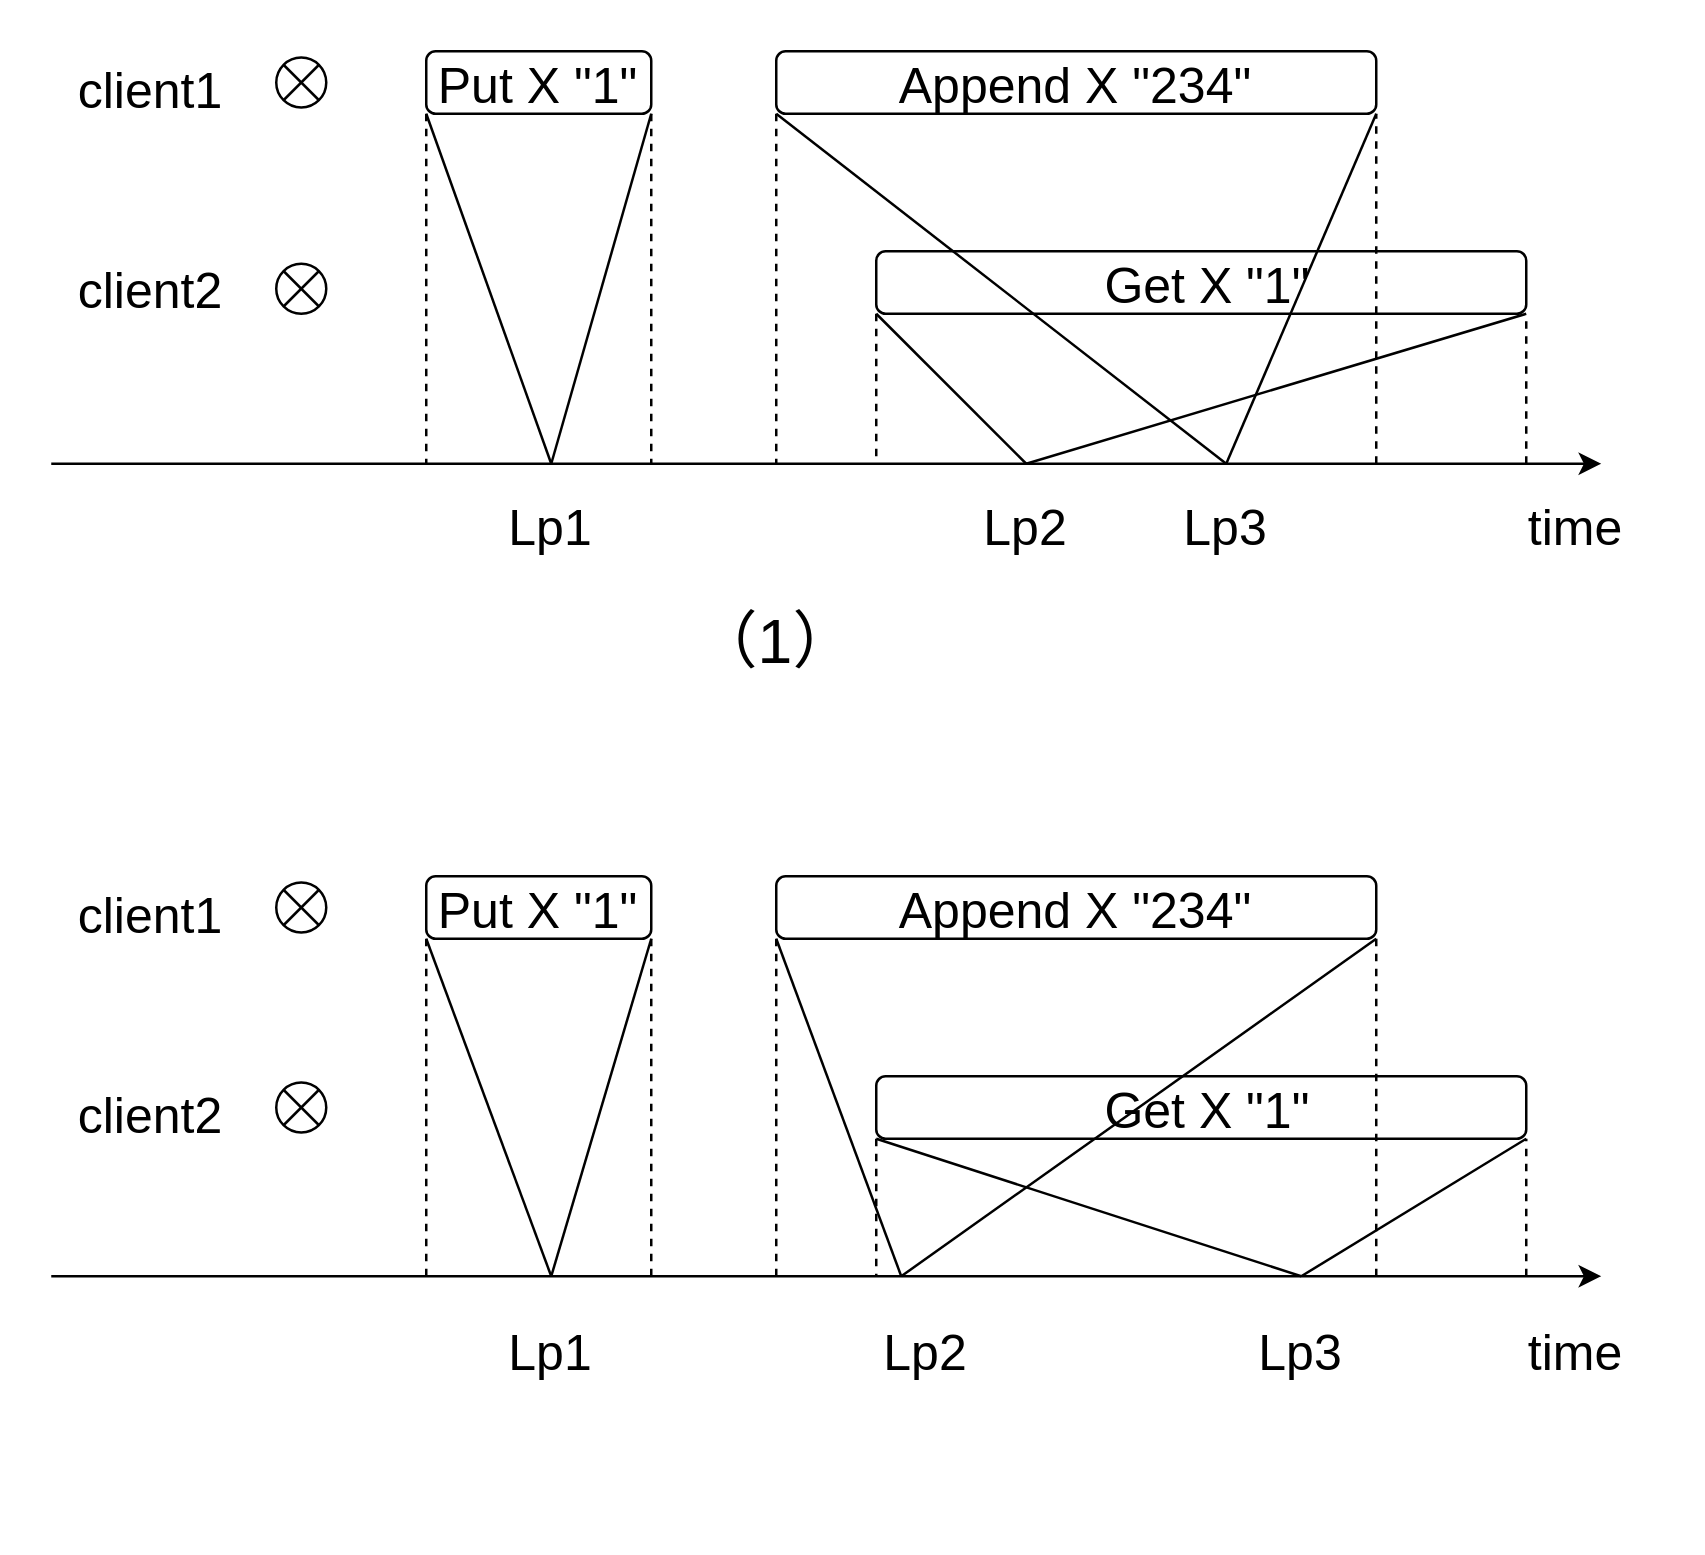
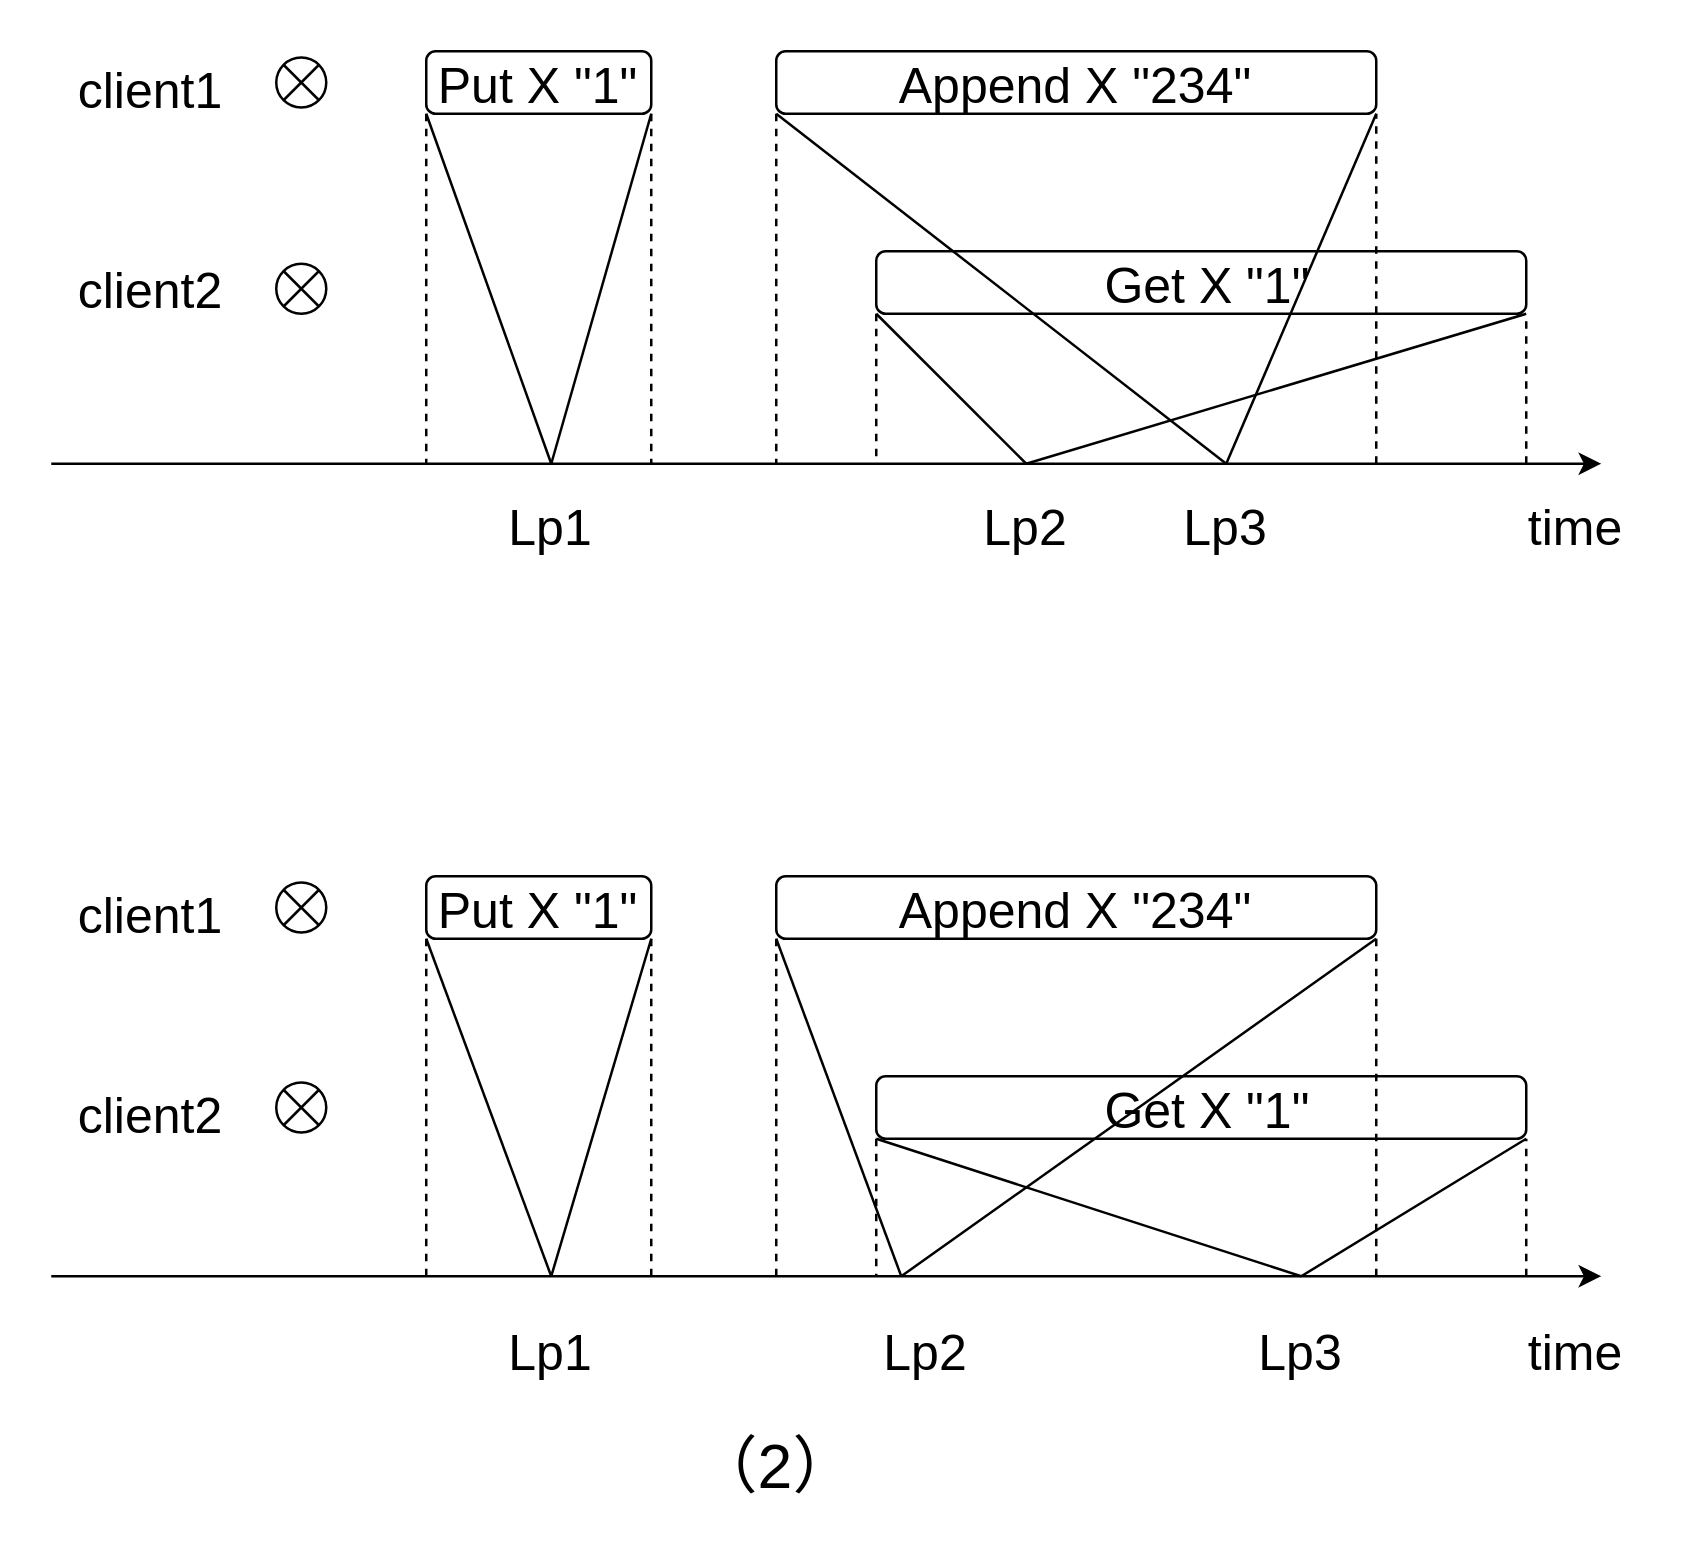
- <mxCell id="50" value="&lt;font style=&quot;font-size: 25px;&quot;&gt;（1）&lt;/font&gt;" style="text;html=1;align=center;verticalAlign=middle;whiteSpace=wrap;rounded=0;" vertex="1" parent="1"><mxGeometry x="280" y="240" width="60" height="30" as="geometry" /></mxCell>
+ <mxCell id="51" value="&lt;font style=&quot;font-size: 25px;&quot;&gt;（2）&lt;/font&gt;" style="text;html=1;align=center;verticalAlign=middle;whiteSpace=wrap;rounded=0;" vertex="1" parent="1"><mxGeometry x="280" y="570" width="60" height="30" as="geometry" /></mxCell>
